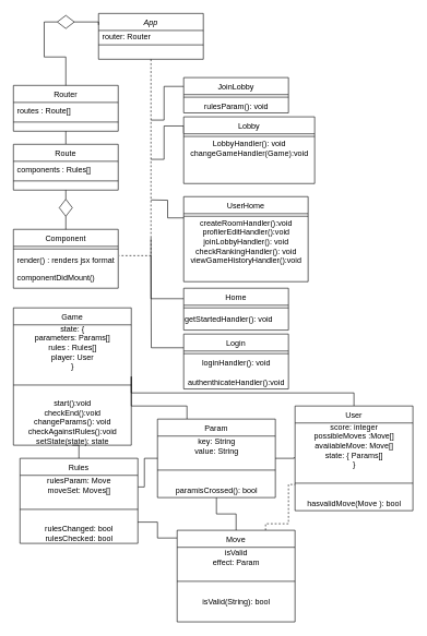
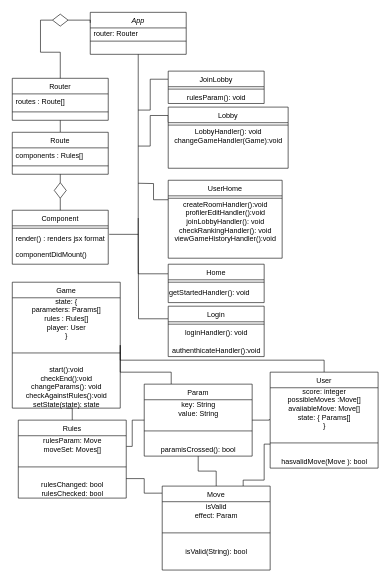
- <mxCell id="2" style="edgeStyle=orthogonalEdgeStyle;rounded=0;orthogonalLoop=1;jettySize=auto;html=1;exitX=0.5;exitY=1;exitDx=0;exitDy=0;entryX=1.01;entryY=0.238;entryDx=0;entryDy=0;entryPerimeter=0;endArrow=none;endFill=0;dashed=1;" edge="1" parent="1" source="3" target="14"><mxGeometry relative="1" as="geometry" /></mxCell>
+ <mxCell id="2" style="edgeStyle=orthogonalEdgeStyle;rounded=0;orthogonalLoop=1;jettySize=auto;html=1;exitX=0.5;exitY=1;exitDx=0;exitDy=0;entryX=1.01;entryY=0.238;entryDx=0;entryDy=0;entryPerimeter=0;endArrow=none;endFill=0;" edge="1" parent="1" source="3" target="14"><mxGeometry relative="1" as="geometry" /></mxCell>
- <mxCell id="66" style="edgeStyle=orthogonalEdgeStyle;rounded=0;orthogonalLoop=1;jettySize=auto;html=1;exitX=0.75;exitY=0;exitDx=0;exitDy=0;entryX=0;entryY=0.75;entryDx=0;entryDy=0;endArrow=none;endFill=0;dashed=1;" edge="1" parent="1" source="67" target="61"><mxGeometry relative="1" as="geometry"><Array as="points"><mxPoint x="405" y="800" /><mxPoint x="440" y="800" /><mxPoint x="440" y="740" /></Array></mxGeometry></mxCell>
+ <mxCell id="66" style="edgeStyle=orthogonalEdgeStyle;rounded=0;orthogonalLoop=1;jettySize=auto;html=1;exitX=0.75;exitY=0;exitDx=0;exitDy=0;entryX=0;entryY=0.75;entryDx=0;entryDy=0;endArrow=none;endFill=0;" edge="1" parent="1" source="67" target="61"><mxGeometry relative="1" as="geometry"><Array as="points"><mxPoint x="405" y="800" /><mxPoint x="440" y="800" /><mxPoint x="440" y="740" /></Array></mxGeometry></mxCell>
